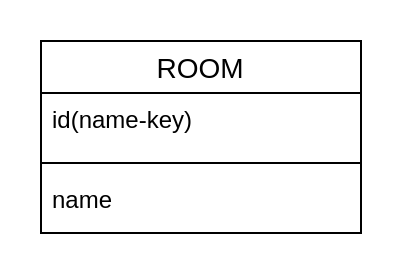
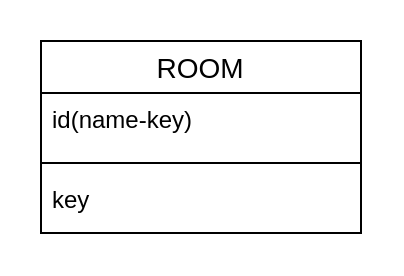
- <mxCell id="5" value="name" style="text;strokeColor=none;fillColor=none;spacingLeft=4;spacingRight=4;overflow=hidden;rotatable=0;points=[[0,0.5],[1,0.5]];portConstraint=eastwest;fontSize=12;whiteSpace=wrap;html=1;" parent="2" vertex="1"><mxGeometry y="66" width="160" height="30" as="geometry" /></mxCell>
+ <mxCell id="5" value="key" style="text;strokeColor=none;fillColor=none;spacingLeft=4;spacingRight=4;overflow=hidden;rotatable=0;points=[[0,0.5],[1,0.5]];portConstraint=eastwest;fontSize=12;whiteSpace=wrap;html=1;" parent="2" vertex="1"><mxGeometry y="66" width="160" height="30" as="geometry" /></mxCell>
